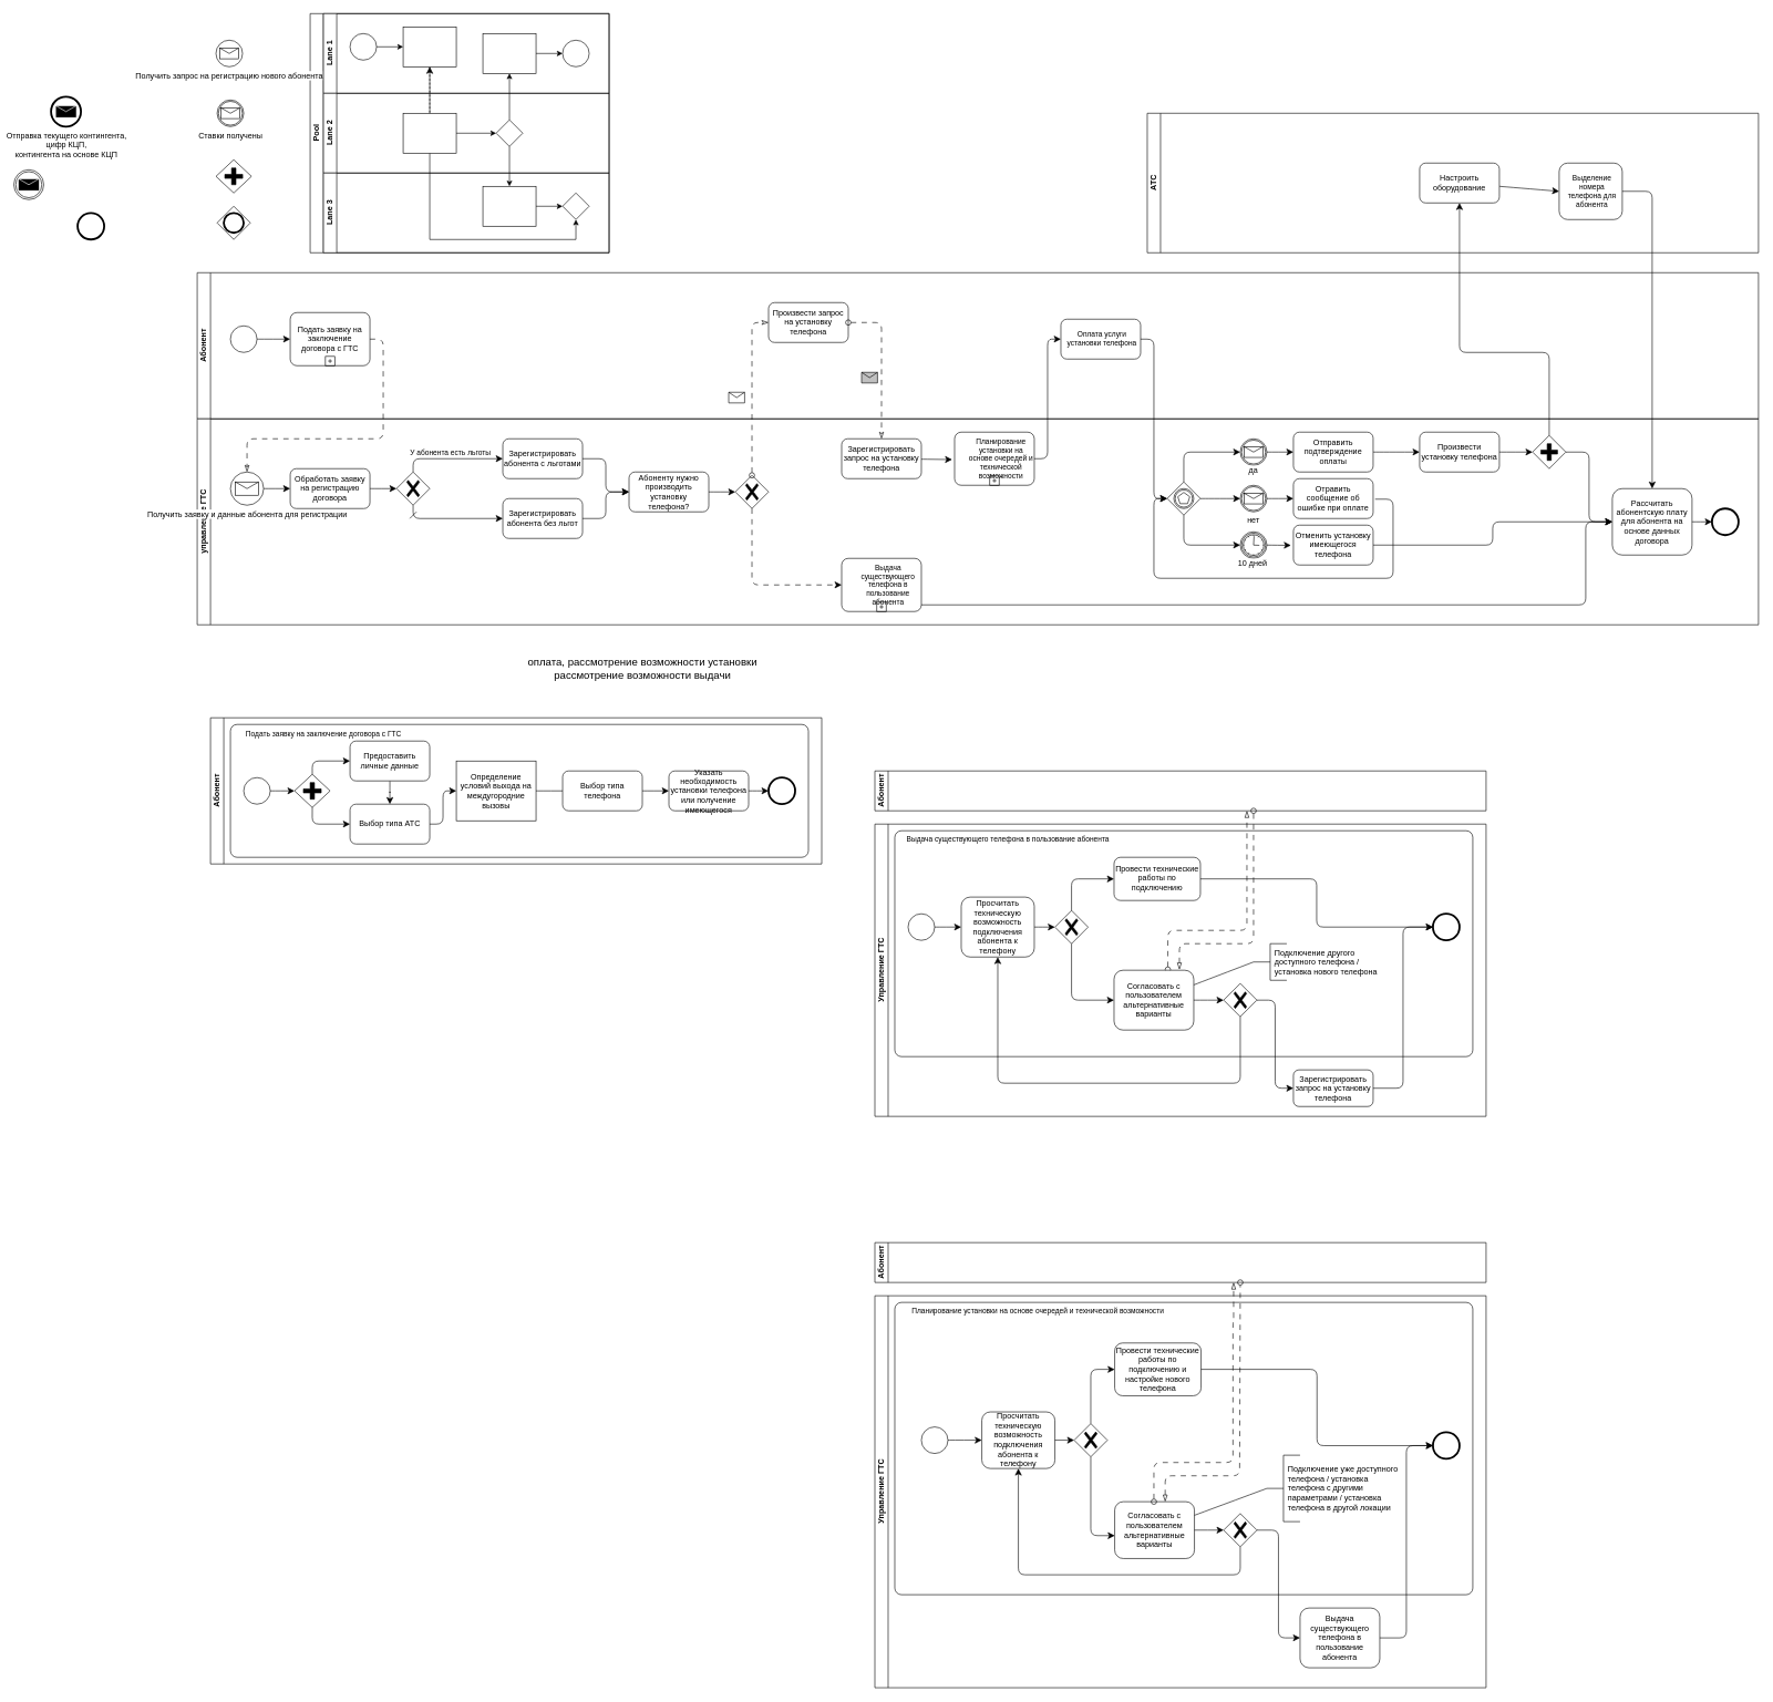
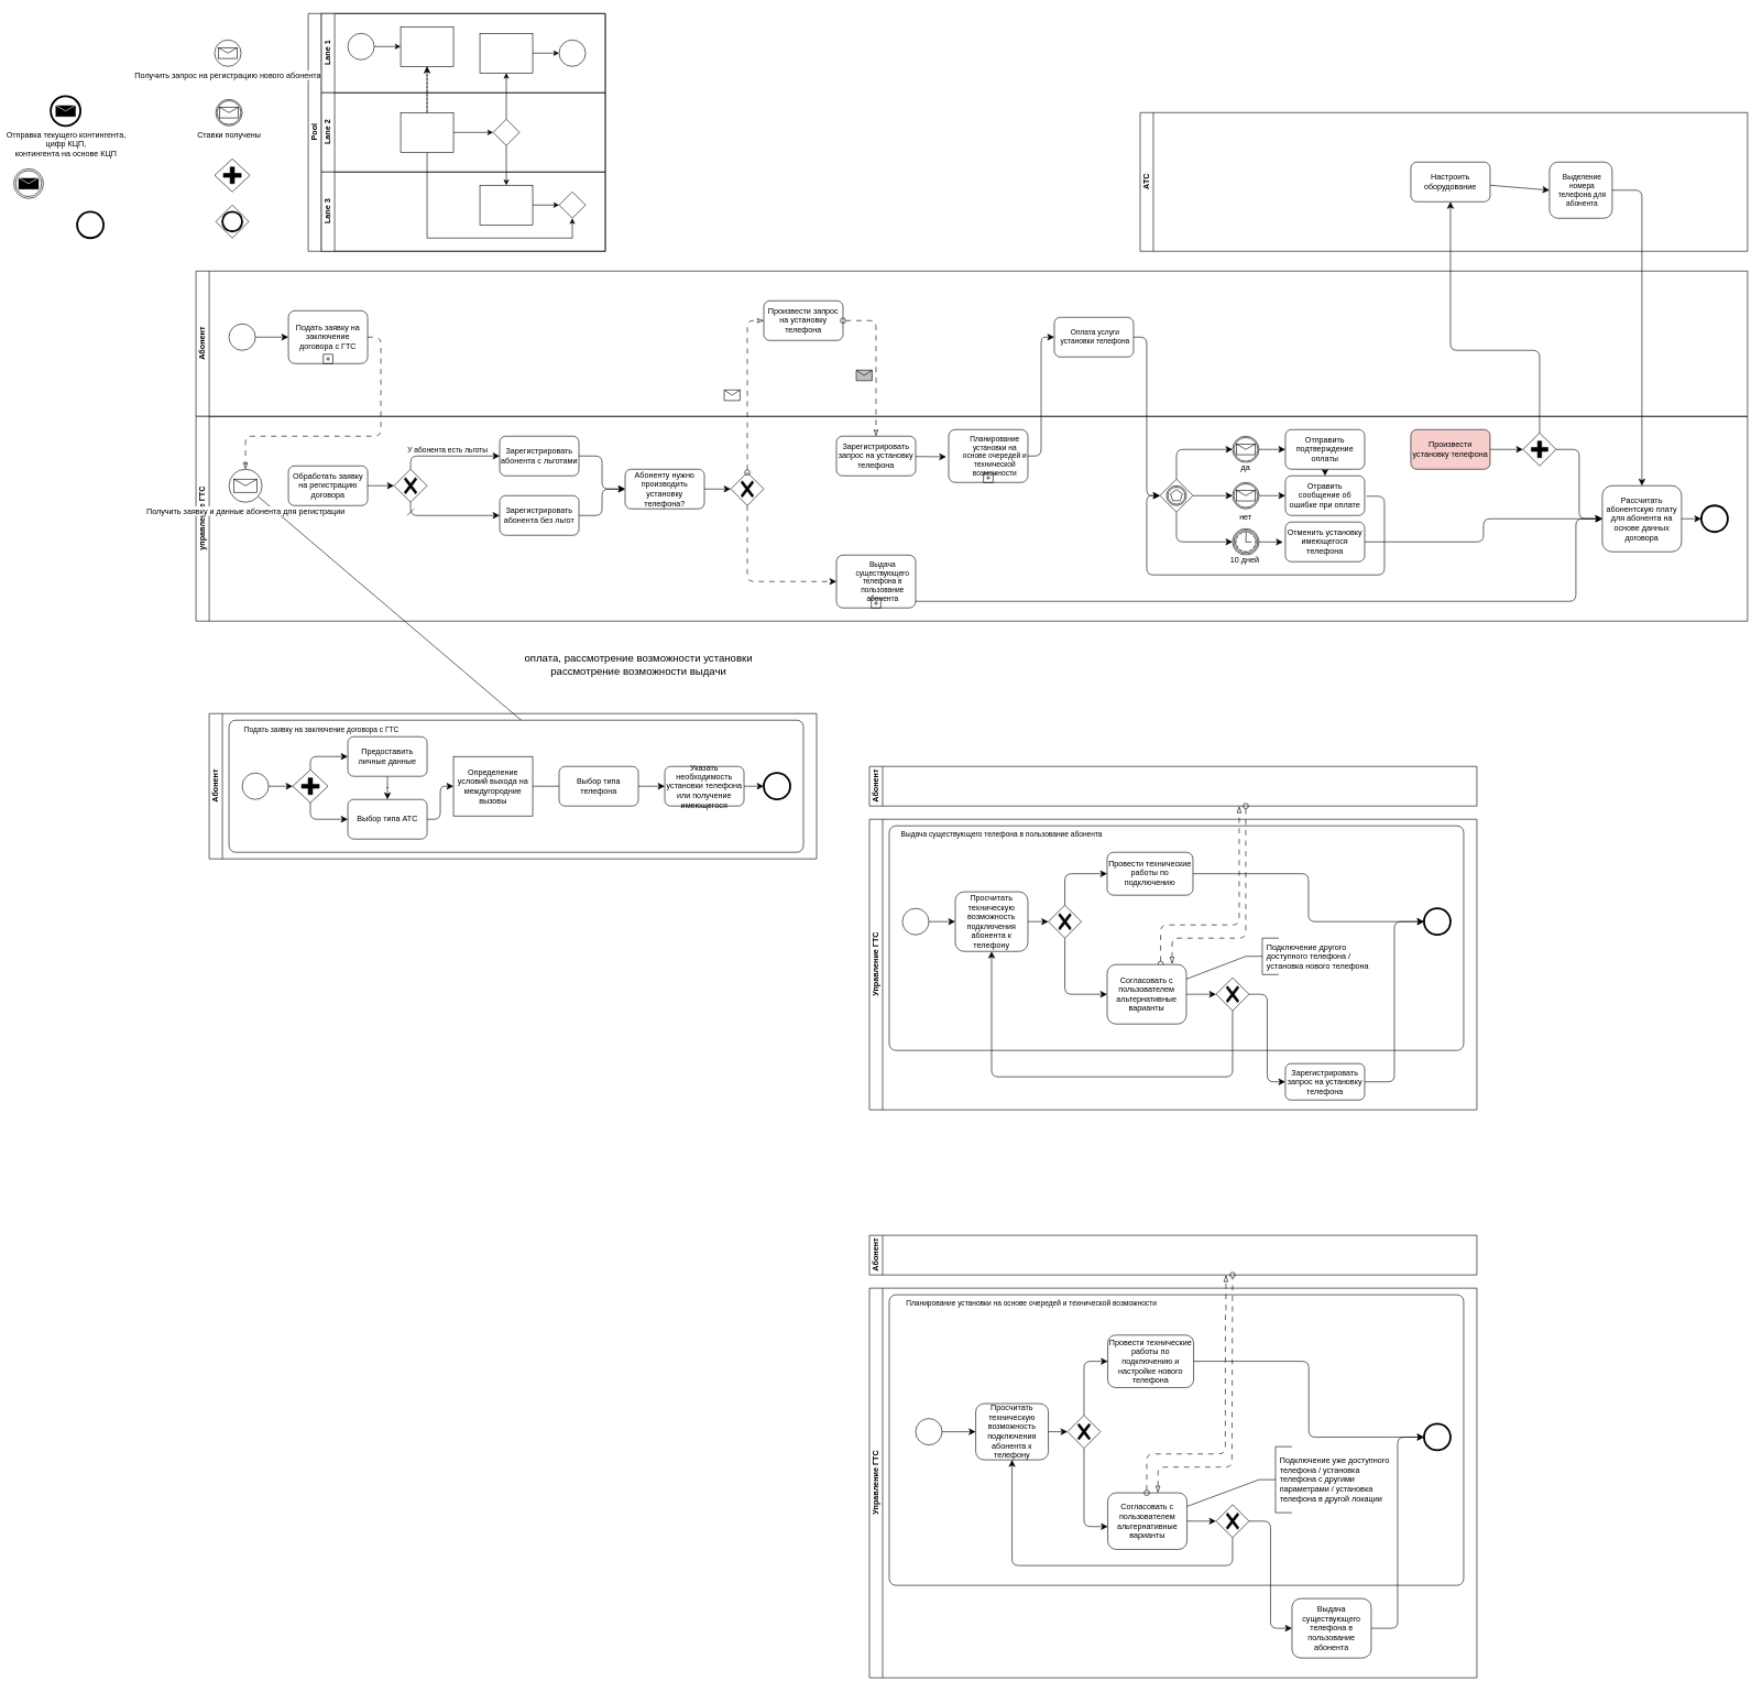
- <mxCell id="58" style="edgeStyle=none;curved=1;rounded=0;orthogonalLoop=1;jettySize=auto;html=1;entryX=0;entryY=0.5;entryDx=0;entryDy=0;fontSize=12;startSize=8;endSize=8;" edge="1" parent="32" source="59" target="66"><mxGeometry relative="1" as="geometry" /></mxCell>
+ <mxCell id="58" style="edgeStyle=none;curved=1;rounded=0;orthogonalLoop=1;jettySize=auto;html=1;fontSize=12;startSize=8;endSize=8;" edge="1" parent="32" source="59" target="61"><mxGeometry relative="1" as="geometry" /></mxCell>
- <mxCell id="66" value="Произвести установку телефона" style="rounded=1;whiteSpace=wrap;html=1;" vertex="1" parent="32"><mxGeometry x="1840" y="20" width="120" height="60" as="geometry" /></mxCell>
+ <mxCell id="66" value="Произвести установку телефона" style="rounded=1;whiteSpace=wrap;html=1;fillColor=#f8cecc;" vertex="1" parent="32"><mxGeometry x="1840" y="20" width="120" height="60" as="geometry" /></mxCell>
- <mxCell id="33" style="edgeStyle=none;curved=1;rounded=0;orthogonalLoop=1;jettySize=auto;html=1;fontSize=12;startSize=8;endSize=8;" edge="1" parent="32" source="34" target="38"><mxGeometry relative="1" as="geometry" /></mxCell>
+ <mxCell id="33" style="edgeStyle=none;curved=1;rounded=0;orthogonalLoop=1;jettySize=auto;html=1;fontSize=12;startSize=8;endSize=8;" edge="1" parent="32" source="34" target="102"><mxGeometry relative="1" as="geometry" /></mxCell>
